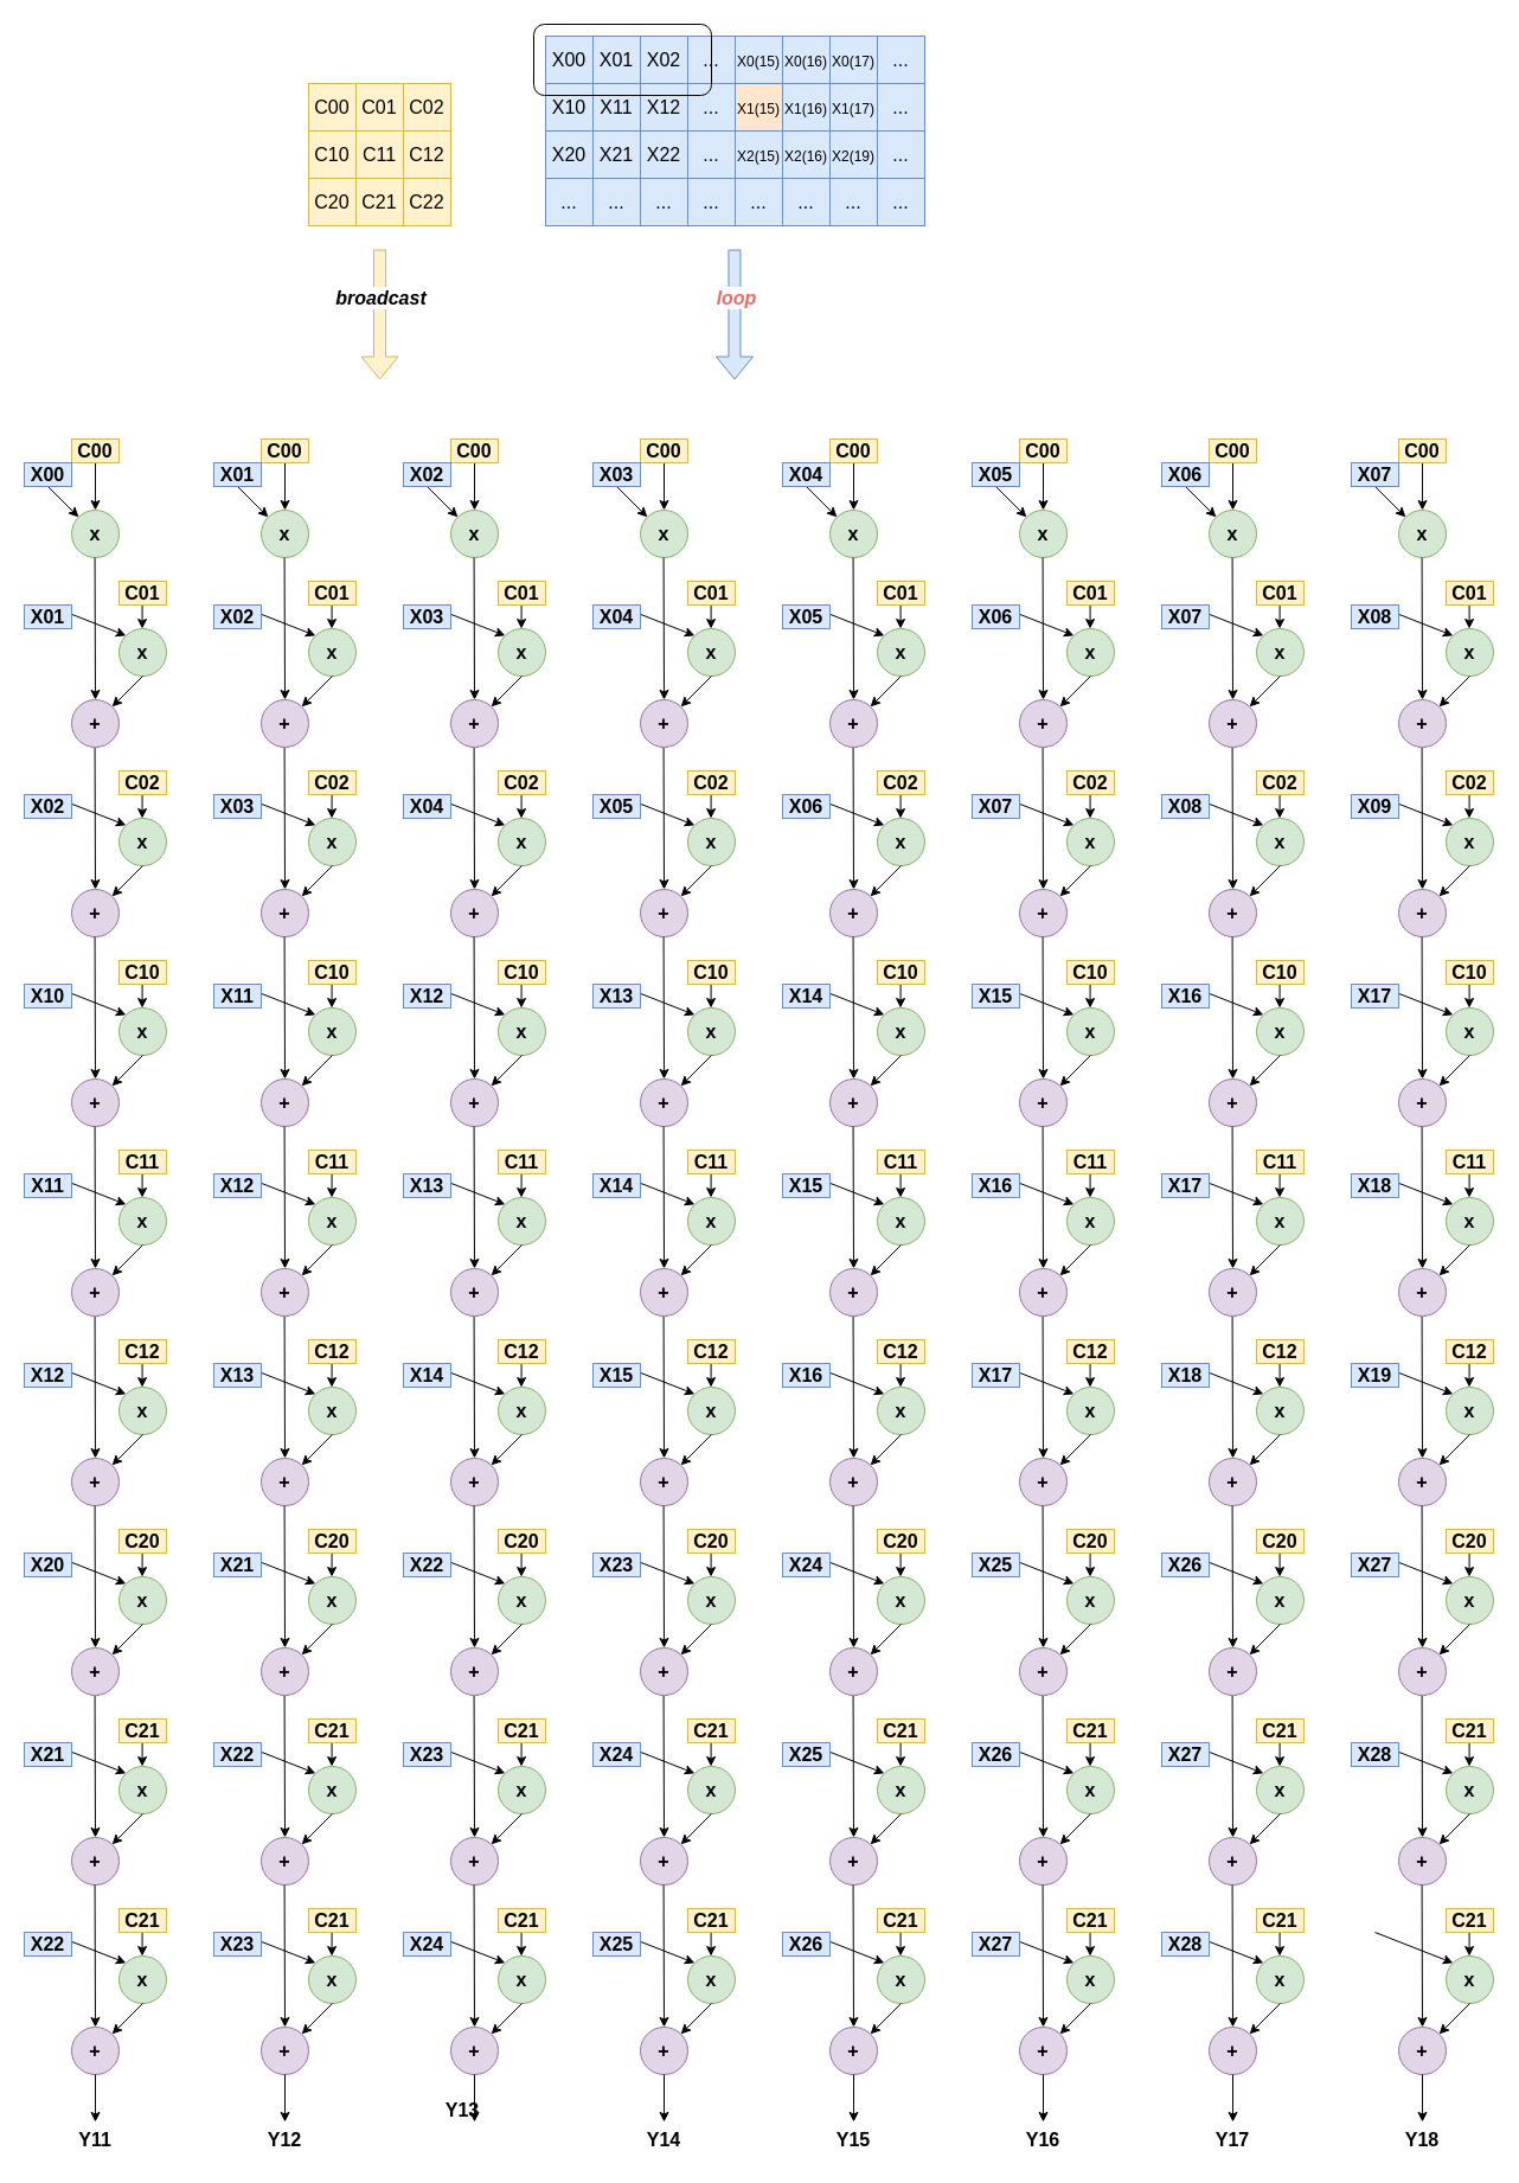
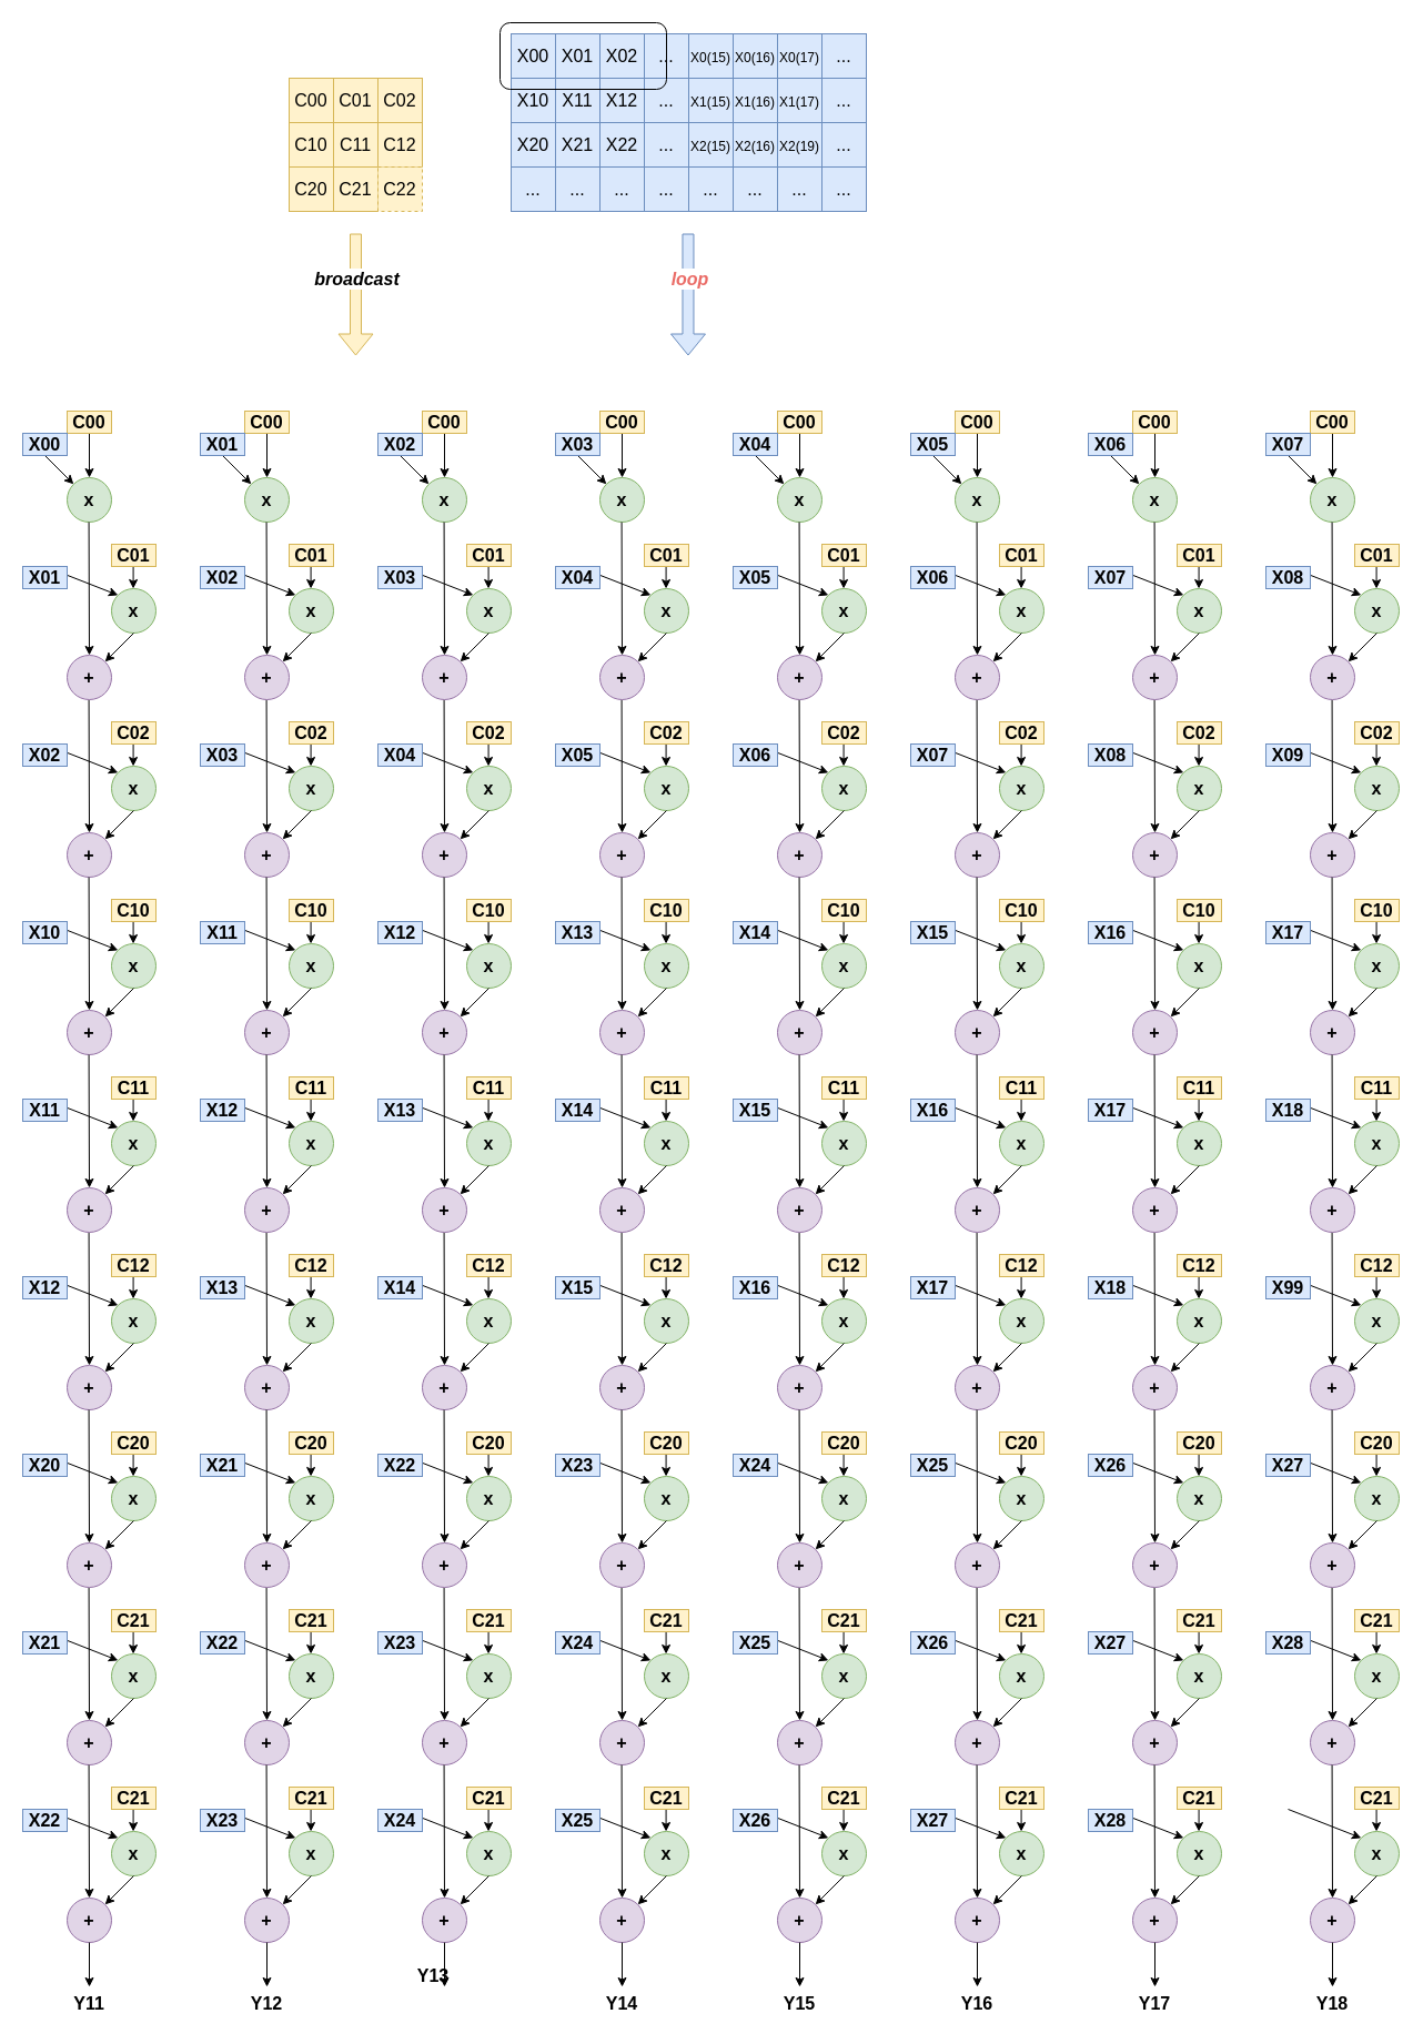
- <mxCell id="734" value="&lt;font style=&quot;font-size: 12px&quot;&gt;X1(15)&lt;/font&gt;" style="rounded=0;whiteSpace=wrap;html=1;fontSize=16;strokeColor=#6c8ebf;fillColor=#ffe6cc;" vertex="1" parent="721"><mxGeometry x="160" y="40" width="40" height="40" as="geometry" /></mxCell>
+ <mxCell id="734" value="&lt;font style=&quot;font-size: 12px&quot;&gt;X1(15)&lt;/font&gt;" style="rounded=0;whiteSpace=wrap;html=1;fontSize=16;strokeColor=#6c8ebf;fillColor=#dae8fc;" vertex="1" parent="721"><mxGeometry x="160" y="40" width="40" height="40" as="geometry" /></mxCell>
- <mxCell id="720" value="C22" style="rounded=0;whiteSpace=wrap;html=1;fontSize=16;strokeColor=#d6b656;fillColor=#fff2cc;" vertex="1" parent="1"><mxGeometry x="340" y="150" width="40" height="40" as="geometry" /></mxCell>
+ <mxCell id="720" value="C22" style="rounded=0;whiteSpace=wrap;html=1;fontSize=16;strokeColor=#d6b656;fillColor=#fff2cc;dashed=1;" vertex="1" parent="1"><mxGeometry x="340" y="150" width="40" height="40" as="geometry" /></mxCell>
- <mxCell id="581" value="&lt;b&gt;&lt;font style=&quot;font-size: 16px&quot;&gt;X19&lt;/font&gt;&lt;/b&gt;" style="text;html=1;strokeColor=#6c8ebf;fillColor=#dae8fc;align=center;verticalAlign=middle;whiteSpace=wrap;rounded=0;" vertex="1" parent="574"><mxGeometry y="40" width="40" height="20" as="geometry" /></mxCell>
+ <mxCell id="581" value="&lt;b&gt;&lt;font style=&quot;font-size: 16px&quot;&gt;X99&lt;/font&gt;&lt;/b&gt;" style="text;html=1;strokeColor=#6c8ebf;fillColor=#dae8fc;align=center;verticalAlign=middle;whiteSpace=wrap;rounded=0;" vertex="1" parent="574"><mxGeometry y="40" width="40" height="20" as="geometry" /></mxCell>
